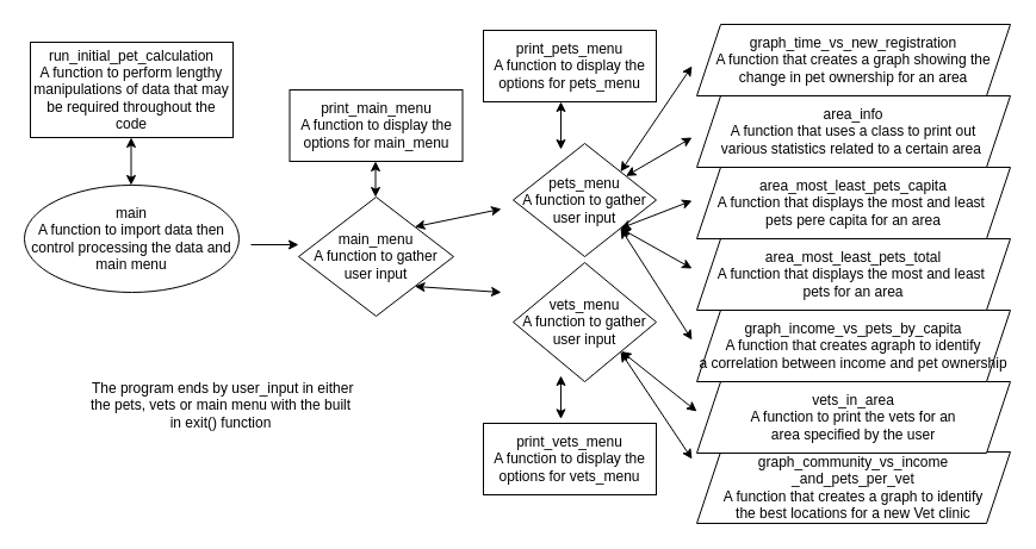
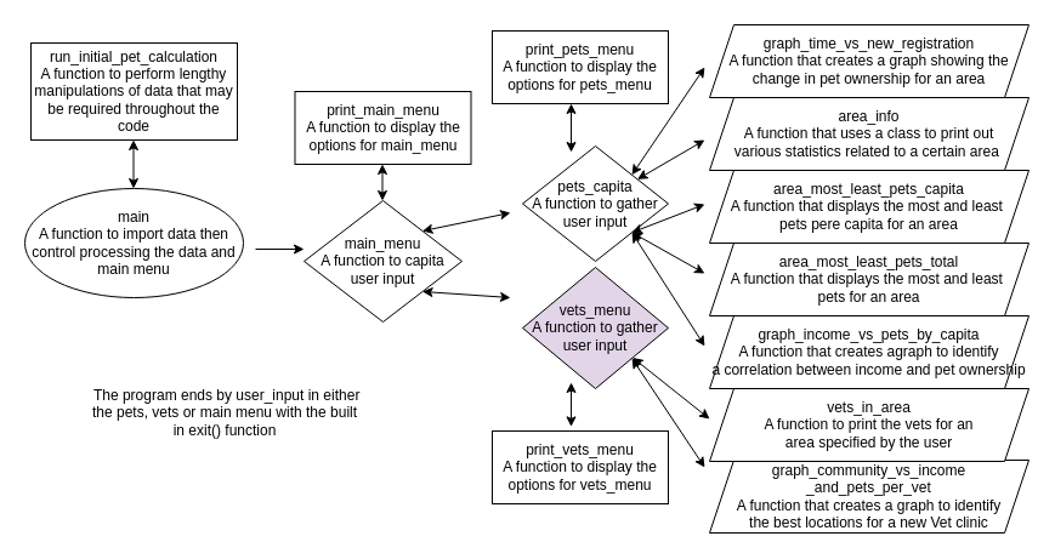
- <mxCell id="14" value="&lt;span&gt;pets_menu&lt;/span&gt;&lt;br&gt;&lt;span&gt;A function to gather&lt;/span&gt;&lt;br&gt;&lt;span&gt;user input&lt;/span&gt;" style="rhombus;whiteSpace=wrap;html=1;" vertex="1" parent="1"><mxGeometry x="430" y="120" width="120" height="95" as="geometry" /></mxCell>
+ <mxCell id="14" value="&lt;span&gt;pets_capita&lt;/span&gt;&lt;br&gt;&lt;span&gt;A function to gather&lt;/span&gt;&lt;br&gt;&lt;span&gt;user input&lt;/span&gt;" style="rhombus;whiteSpace=wrap;html=1;" vertex="1" parent="1"><mxGeometry x="430" y="120" width="120" height="95" as="geometry" /></mxCell>
- <mxCell id="13" value="&lt;span&gt;main_menu&lt;/span&gt;&lt;br&gt;&lt;span&gt;A function to gather&lt;/span&gt;&lt;br&gt;&lt;span&gt;user input&lt;/span&gt;" style="rhombus;whiteSpace=wrap;html=1;" vertex="1" parent="1"><mxGeometry x="250" y="165" width="130" height="100" as="geometry" /></mxCell>
+ <mxCell id="13" value="&lt;span&gt;main_menu&lt;/span&gt;&lt;br&gt;&lt;span&gt;A function to capita&lt;/span&gt;&lt;br&gt;&lt;span&gt;user input&lt;/span&gt;" style="rhombus;whiteSpace=wrap;html=1;" vertex="1" parent="1"><mxGeometry x="250" y="165" width="130" height="100" as="geometry" /></mxCell>
- <mxCell id="15" value="&lt;span&gt;vets_menu&lt;/span&gt;&lt;br&gt;&lt;span&gt;A function to gather&lt;/span&gt;&lt;br&gt;&lt;span&gt;user input&lt;/span&gt;" style="rhombus;whiteSpace=wrap;html=1;" vertex="1" parent="1"><mxGeometry x="430" y="220" width="120" height="100" as="geometry" /></mxCell>
+ <mxCell id="15" value="&lt;span&gt;vets_menu&lt;/span&gt;&lt;br&gt;&lt;span&gt;A function to gather&lt;/span&gt;&lt;br&gt;&lt;span&gt;user input&lt;/span&gt;" style="rhombus;whiteSpace=wrap;html=1;fillColor=#e1d5e7;" vertex="1" parent="1"><mxGeometry x="430" y="220" width="120" height="100" as="geometry" /></mxCell>
